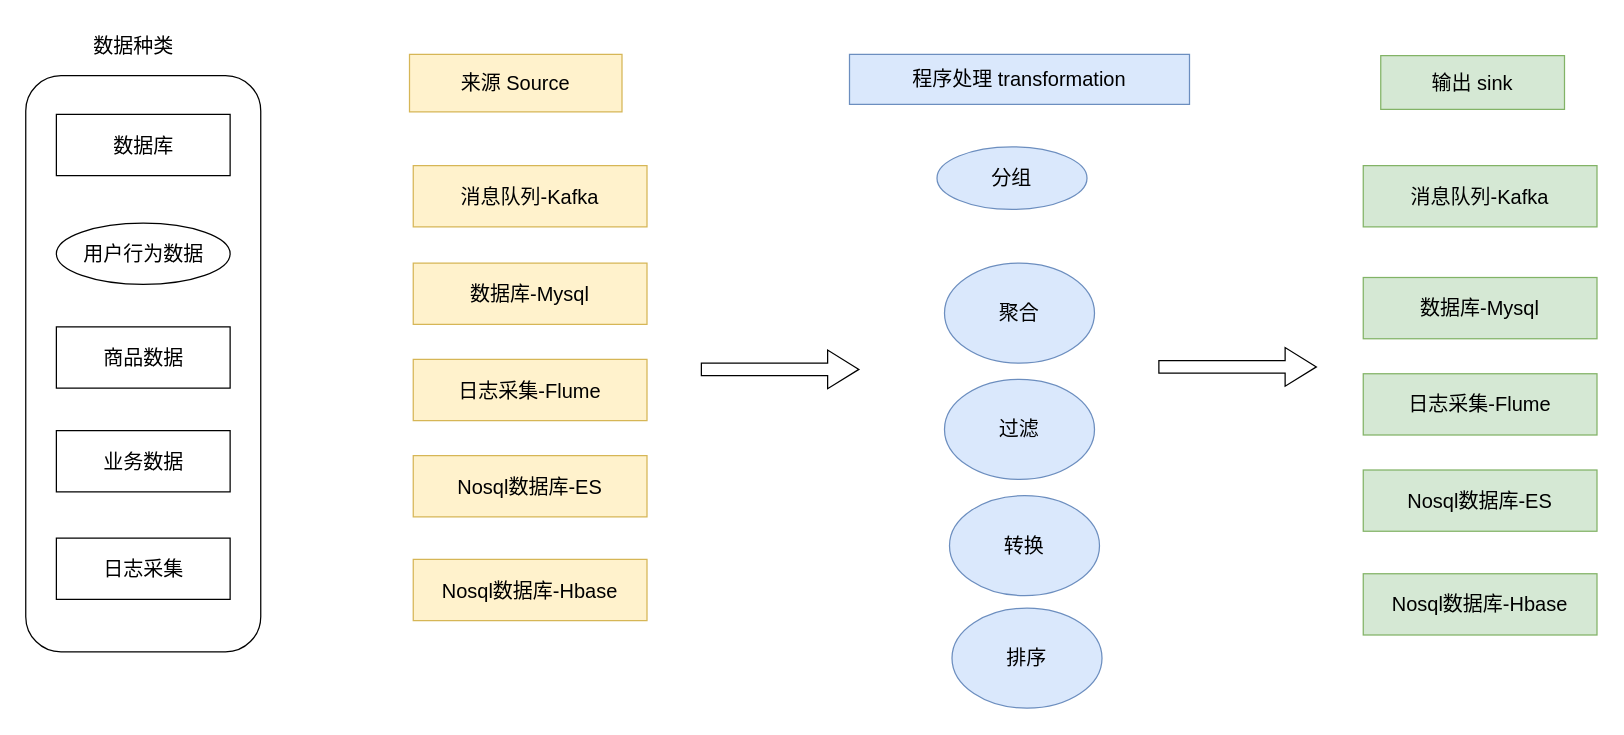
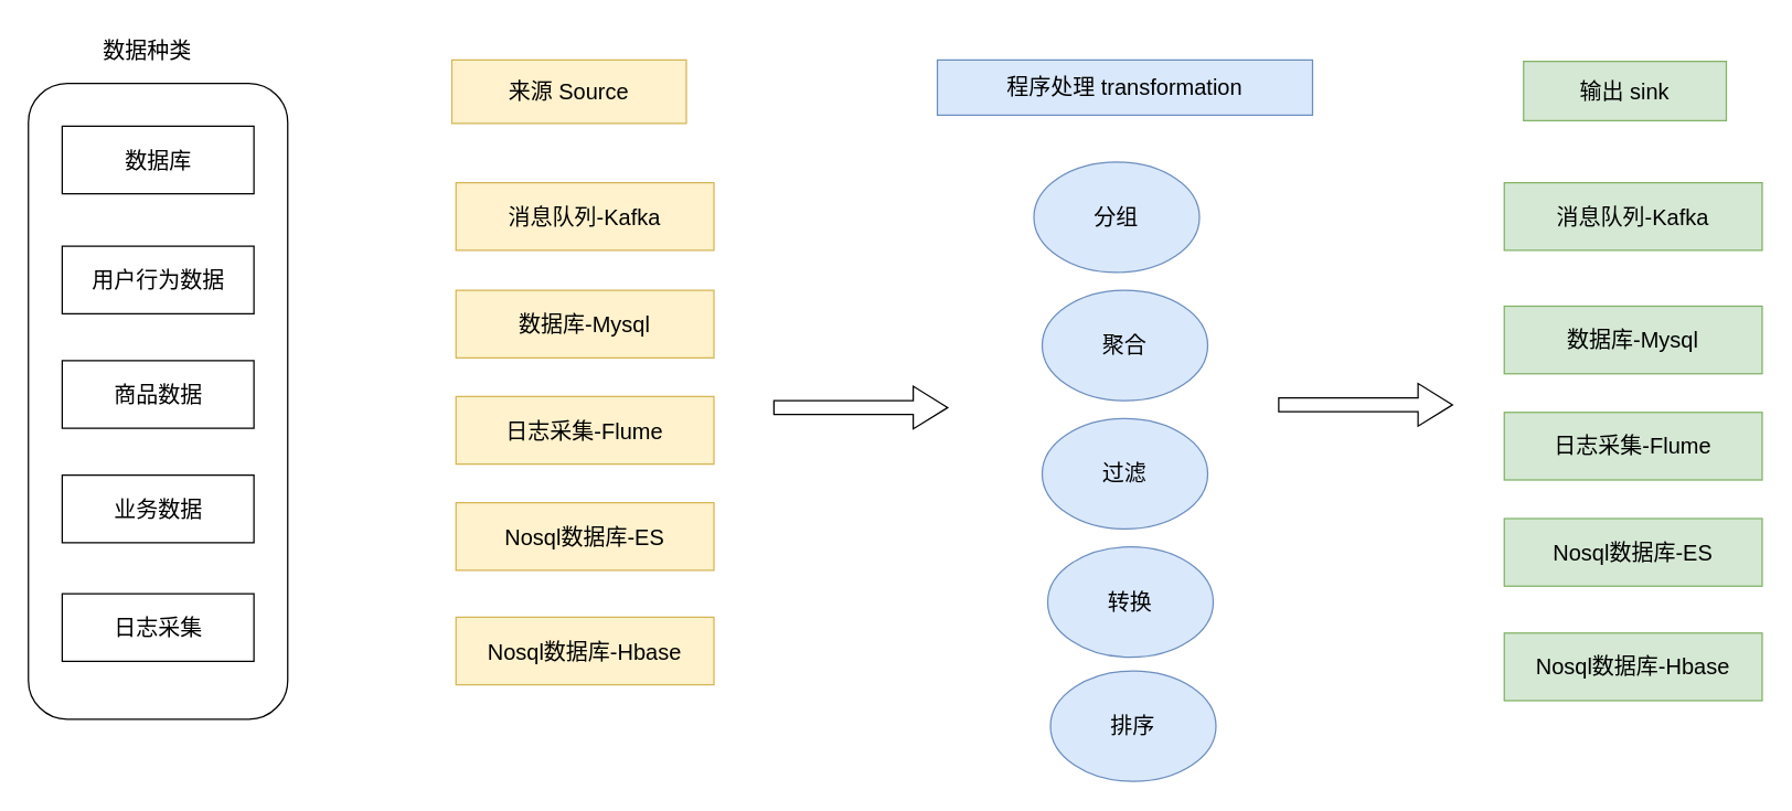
- <mxCell id="16" value="&lt;font style=&quot;vertical-align: inherit;&quot; class=&quot;notranslate fyzs-translate-target fyzs-translate-target-wrapper&quot;&gt;&lt;font style=&quot;vertical-align: inherit;&quot; class=&quot;notranslate fyzs-translate-target fyzs-translate-target-box&quot;&gt;&lt;font style=&quot;vertical-align: inherit;&quot; title=&quot;f&quot; class=&quot;notranslate fyzs-translate-target fyzs-translate-target-text&quot;&gt;分组&lt;/font&gt;&lt;/font&gt;&lt;/font&gt;" style="ellipse;whiteSpace=wrap;html=1;fillColor=#dae8fc;strokeColor=#6c8ebf;fontSize=16;" vertex="1" parent="1"><mxGeometry x="749" y="117" width="120" height="50" as="geometry" /></mxCell>
+ <mxCell id="16" value="&lt;font style=&quot;vertical-align: inherit;&quot; class=&quot;notranslate fyzs-translate-target fyzs-translate-target-wrapper&quot;&gt;&lt;font style=&quot;vertical-align: inherit;&quot; class=&quot;notranslate fyzs-translate-target fyzs-translate-target-box&quot;&gt;&lt;font style=&quot;vertical-align: inherit;&quot; title=&quot;f&quot; class=&quot;notranslate fyzs-translate-target fyzs-translate-target-text&quot;&gt;分组&lt;/font&gt;&lt;/font&gt;&lt;/font&gt;" style="ellipse;whiteSpace=wrap;html=1;fillColor=#dae8fc;strokeColor=#6c8ebf;fontSize=16;" vertex="1" parent="1"><mxGeometry x="749" y="117" width="120" height="80" as="geometry" /></mxCell>
- <mxCell id="5" value="&lt;font style=&quot;vertical-align: inherit;&quot; class=&quot;notranslate fyzs-translate-target fyzs-translate-target-wrapper&quot;&gt;&lt;font style=&quot;vertical-align: inherit;&quot; class=&quot;notranslate fyzs-translate-target fyzs-translate-target-box&quot;&gt;&lt;font style=&quot;vertical-align: inherit;&quot; title=&quot;y&quot; class=&quot;notranslate fyzs-translate-target fyzs-translate-target-text&quot;&gt;用户行为数据&lt;/font&gt;&lt;/font&gt;&lt;/font&gt;" style="ellipse;whiteSpace=wrap;html=1;fontSize=16;" vertex="1" parent="1"><mxGeometry x="44.5" y="178" width="139" height="49" as="geometry" /></mxCell>
+ <mxCell id="5" value="&lt;font style=&quot;vertical-align: inherit;&quot; class=&quot;notranslate fyzs-translate-target fyzs-translate-target-wrapper&quot;&gt;&lt;font style=&quot;vertical-align: inherit;&quot; class=&quot;notranslate fyzs-translate-target fyzs-translate-target-box&quot;&gt;&lt;font style=&quot;vertical-align: inherit;&quot; title=&quot;y&quot; class=&quot;notranslate fyzs-translate-target fyzs-translate-target-text&quot;&gt;用户行为数据&lt;/font&gt;&lt;/font&gt;&lt;/font&gt;" style="rounded=0;whiteSpace=wrap;html=1;fontSize=16;" vertex="1" parent="1"><mxGeometry x="44.5" y="178" width="139" height="49" as="geometry" /></mxCell>
